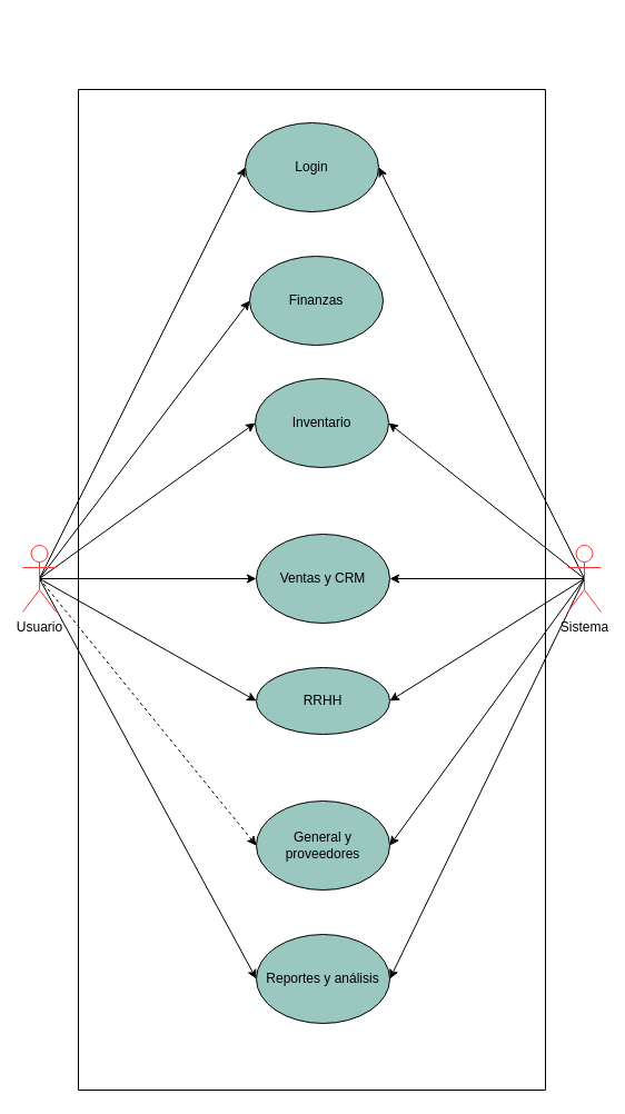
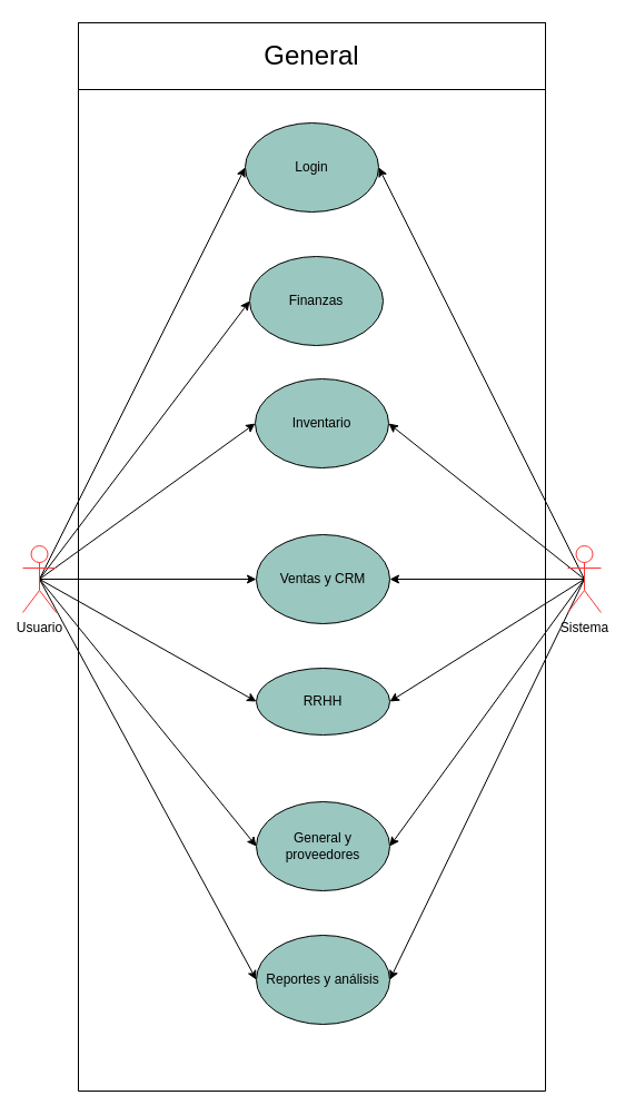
+ <mxCell id="25" value="&lt;font style=&quot;font-size: 24px;&quot;&gt;General&lt;/font&gt;" style="rounded=0;whiteSpace=wrap;html=1;" vertex="1" parent="1"><mxGeometry x="70" y="20" width="420" height="60" as="geometry" /></mxCell>
- <mxCell id="6" value="" style="rounded=0;orthogonalLoop=1;jettySize=auto;html=1;exitX=0.5;exitY=0.5;exitDx=0;exitDy=0;exitPerimeter=0;entryX=0;entryY=0.5;entryDx=0;entryDy=0;dashed=1;" edge="1" parent="1" source="9" target="16"><mxGeometry relative="1" as="geometry" /></mxCell>
+ <mxCell id="6" value="" style="rounded=0;orthogonalLoop=1;jettySize=auto;html=1;exitX=0.5;exitY=0.5;exitDx=0;exitDy=0;exitPerimeter=0;entryX=0;entryY=0.5;entryDx=0;entryDy=0;" edge="1" parent="1" source="9" target="16"><mxGeometry relative="1" as="geometry" /></mxCell>
